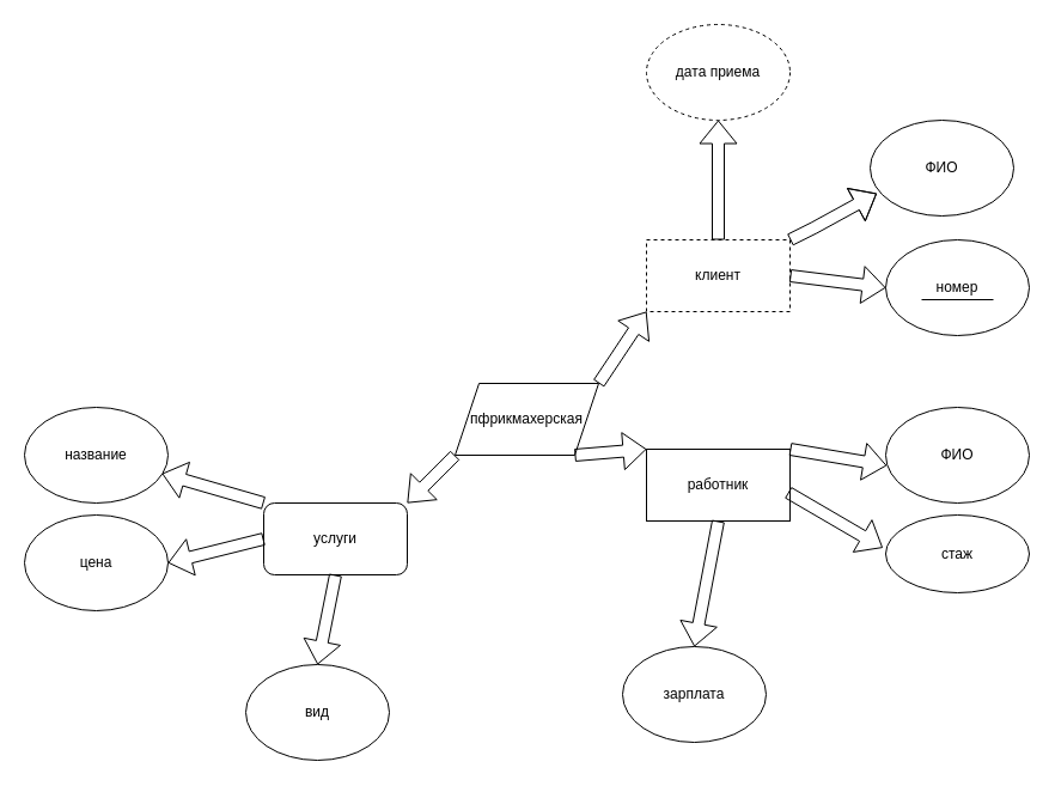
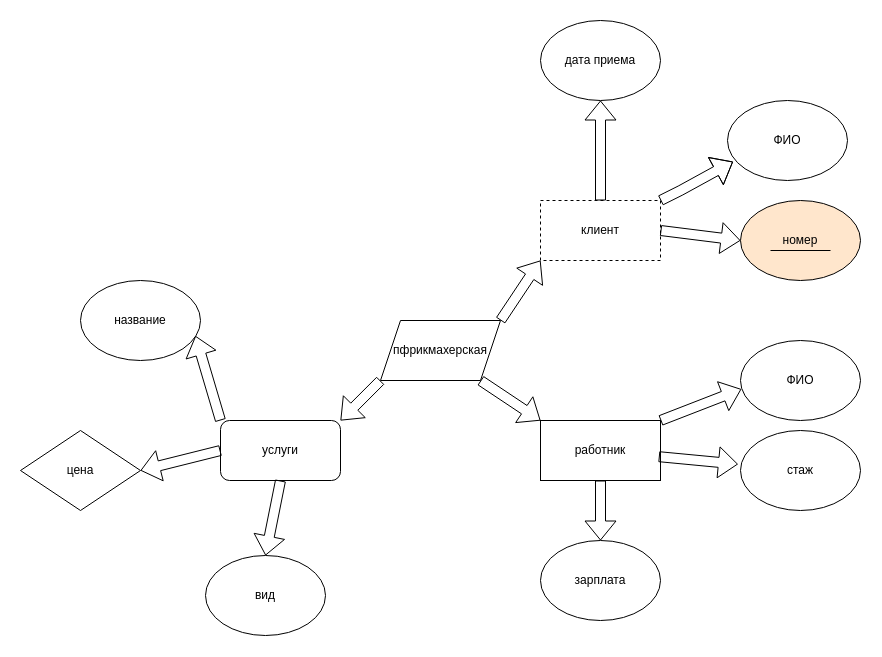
- <mxCell id="21" value="дата приема" style="ellipse;whiteSpace=wrap;html=1;dashed=1;" vertex="1" parent="1"><mxGeometry x="540" y="20" width="120" height="80" as="geometry" /></mxCell>
+ <mxCell id="21" value="дата приема" style="ellipse;whiteSpace=wrap;html=1;" vertex="1" parent="1"><mxGeometry x="540" y="20" width="120" height="80" as="geometry" /></mxCell>
- <mxCell id="25" value="номер" style="ellipse;whiteSpace=wrap;html=1;" vertex="1" parent="1"><mxGeometry x="740" y="200" width="120" height="80" as="geometry" /></mxCell>
+ <mxCell id="25" value="номер" style="ellipse;whiteSpace=wrap;html=1;fillColor=#ffe6cc;" vertex="1" parent="1"><mxGeometry x="740" y="200" width="120" height="80" as="geometry" /></mxCell>
- <mxCell id="11" value="&lt;font style=&quot;vertical-align: inherit;&quot;&gt;&lt;font style=&quot;vertical-align: inherit;&quot;&gt;название&lt;/font&gt;&lt;/font&gt;" style="ellipse;whiteSpace=wrap;html=1;" vertex="1" parent="1"><mxGeometry y="340" width="120" height="80" as="geometry" x="20" /></mxCell>
+ <mxCell id="11" value="&lt;font style=&quot;vertical-align: inherit;&quot;&gt;&lt;font style=&quot;vertical-align: inherit;&quot;&gt;название&lt;/font&gt;&lt;/font&gt;" style="ellipse;whiteSpace=wrap;html=1;" vertex="1" parent="1"><mxGeometry x="80" y="280" width="120" height="80" as="geometry" /></mxCell>
- <mxCell id="4" value="&lt;font style=&quot;vertical-align: inherit;&quot;&gt;&lt;font style=&quot;vertical-align: inherit;&quot;&gt;работник&lt;/font&gt;&lt;/font&gt;" style="rounded=0;whiteSpace=wrap;html=1;" vertex="1" parent="1"><mxGeometry x="540" y="375" width="120" height="60" as="geometry" /></mxCell>
+ <mxCell id="4" value="&lt;font style=&quot;vertical-align: inherit;&quot;&gt;&lt;font style=&quot;vertical-align: inherit;&quot;&gt;работник&lt;/font&gt;&lt;/font&gt;" style="rounded=0;whiteSpace=wrap;html=1;" vertex="1" parent="1"><mxGeometry x="540" y="420" width="120" height="60" as="geometry" /></mxCell>
- <mxCell id="17" value="&lt;font style=&quot;vertical-align: inherit;&quot;&gt;&lt;font style=&quot;vertical-align: inherit;&quot;&gt;стаж&lt;/font&gt;&lt;/font&gt;" style="ellipse;whiteSpace=wrap;html=1;" vertex="1" parent="1"><mxGeometry x="740" y="430" width="120" height="65" as="geometry" /></mxCell>
+ <mxCell id="17" value="&lt;font style=&quot;vertical-align: inherit;&quot;&gt;&lt;font style=&quot;vertical-align: inherit;&quot;&gt;стаж&lt;/font&gt;&lt;/font&gt;" style="ellipse;whiteSpace=wrap;html=1;" vertex="1" parent="1"><mxGeometry x="740" y="430" width="120" height="80" as="geometry" /></mxCell>
- <mxCell id="15" value="&lt;font style=&quot;vertical-align: inherit;&quot;&gt;&lt;font style=&quot;vertical-align: inherit;&quot;&gt;цена&lt;/font&gt;&lt;/font&gt;" style="ellipse;whiteSpace=wrap;html=1;" vertex="1" parent="1"><mxGeometry y="430" width="120" height="80" as="geometry" x="20" /></mxCell>
+ <mxCell id="15" value="&lt;font style=&quot;vertical-align: inherit;&quot;&gt;&lt;font style=&quot;vertical-align: inherit;&quot;&gt;цена&lt;/font&gt;&lt;/font&gt;" style="rhombus;whiteSpace=wrap;html=1;" vertex="1" parent="1"><mxGeometry y="430" width="120" height="80" as="geometry" x="20" /></mxCell>
- <mxCell id="19" value="&lt;font style=&quot;vertical-align: inherit;&quot;&gt;&lt;font style=&quot;vertical-align: inherit;&quot;&gt;зарплата&lt;/font&gt;&lt;/font&gt;" style="ellipse;whiteSpace=wrap;html=1;" vertex="1" parent="1"><mxGeometry x="520" y="540" width="120" height="80" as="geometry" /></mxCell>
+ <mxCell id="19" value="&lt;font style=&quot;vertical-align: inherit;&quot;&gt;&lt;font style=&quot;vertical-align: inherit;&quot;&gt;зарплата&lt;/font&gt;&lt;/font&gt;" style="ellipse;whiteSpace=wrap;html=1;" vertex="1" parent="1"><mxGeometry x="540" y="540" width="120" height="80" as="geometry" /></mxCell>
